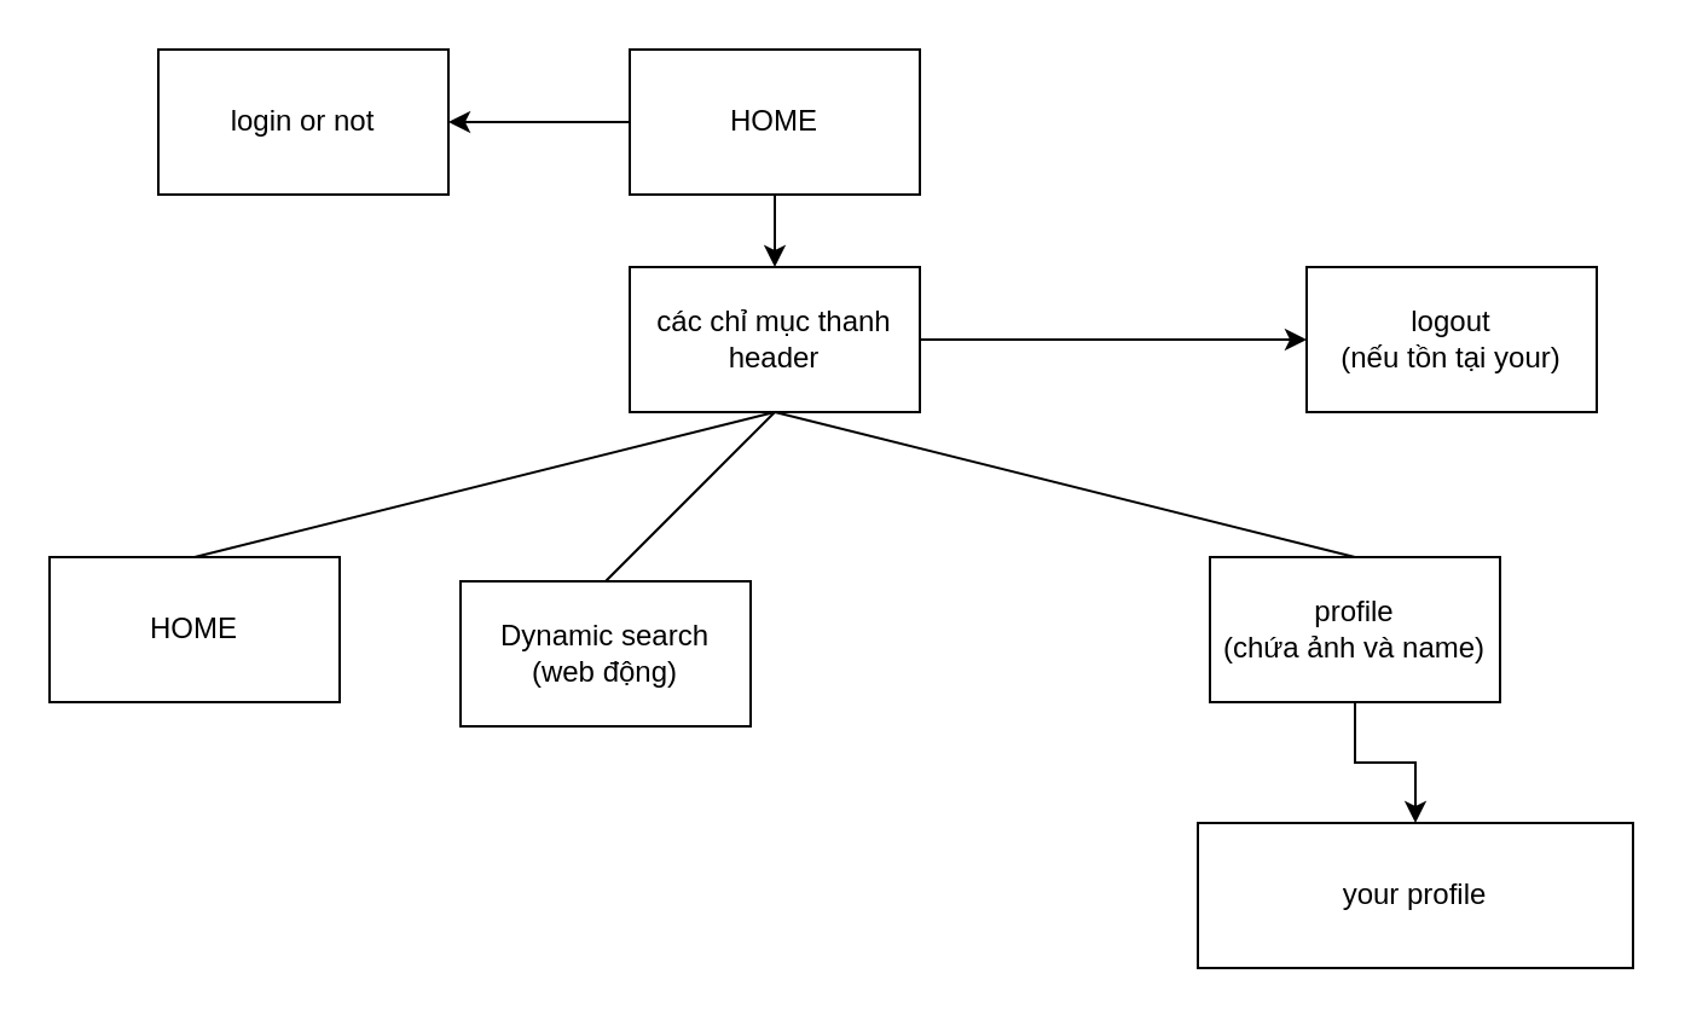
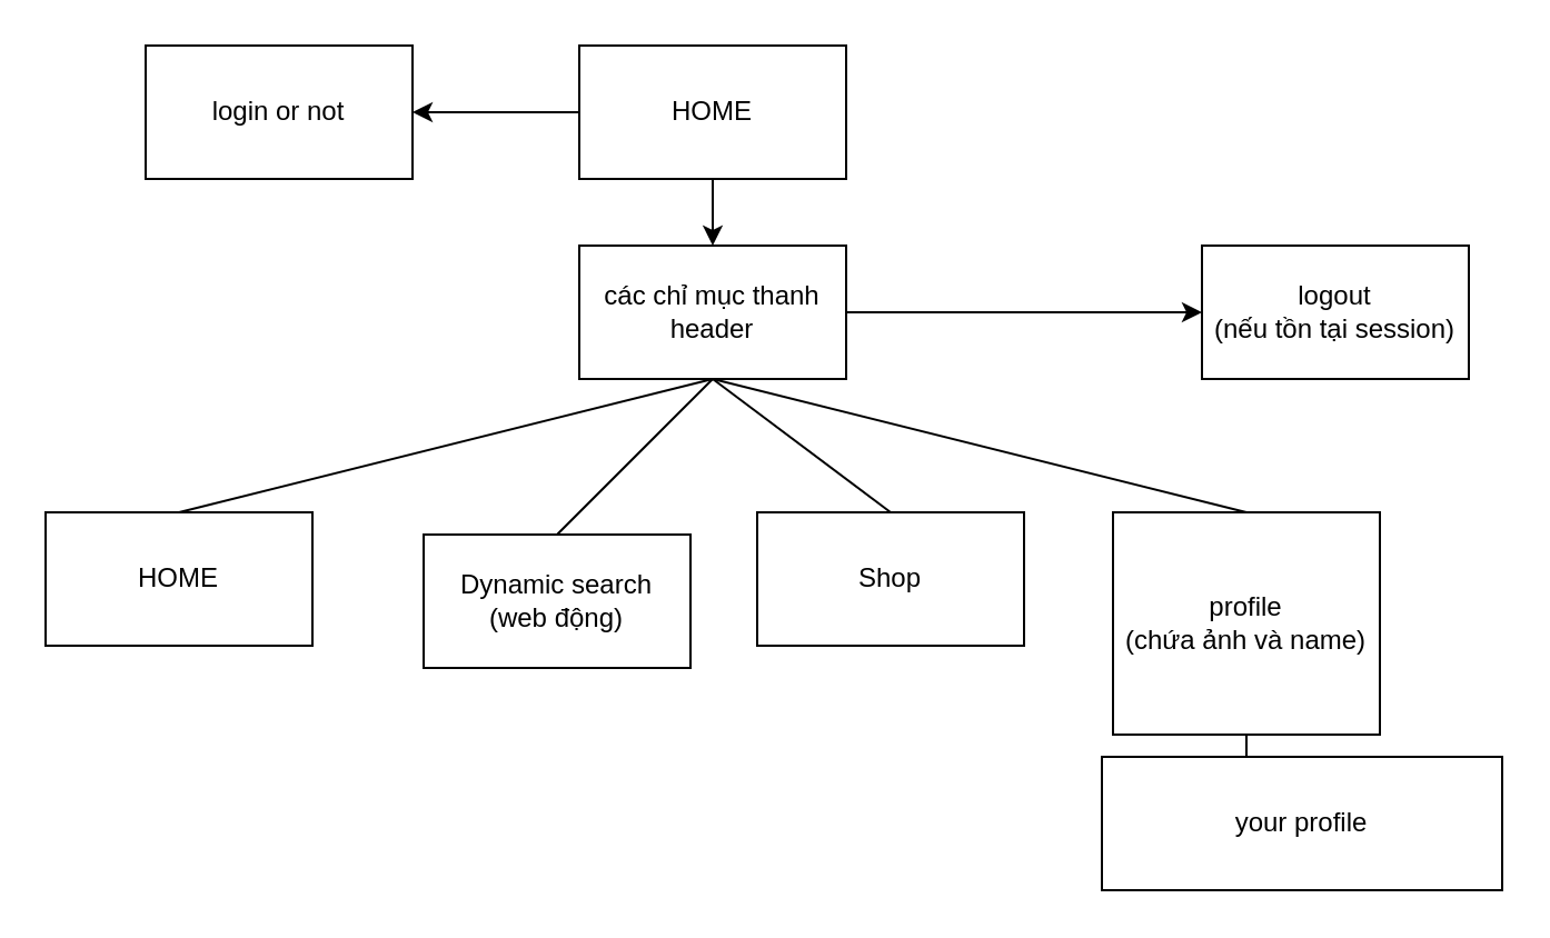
- <mxCell id="18" value="logout&lt;br&gt;(nếu tồn tại your)" style="rounded=0;whiteSpace=wrap;html=1;" vertex="1" parent="1"><mxGeometry x="540" y="110" width="120" height="60" as="geometry" /></mxCell>
+ <mxCell id="18" value="logout&lt;br&gt;(nếu tồn tại session)" style="rounded=0;whiteSpace=wrap;html=1;" vertex="1" parent="1"><mxGeometry x="540" y="110" width="120" height="60" as="geometry" /></mxCell>
+ <mxCell id="13" value="" style="endArrow=none;html=1;exitX=0.5;exitY=0;exitDx=0;exitDy=0;entryX=0.5;entryY=1;entryDx=0;entryDy=0;" edge="1" parent="1" source="10" target="7"><mxGeometry width="50" height="50" relative="1" as="geometry"><mxPoint x="410" y="310" as="sourcePoint" /><mxPoint x="460" y="260" as="targetPoint" /></mxGeometry></mxCell>
+ <mxCell id="10" value="Shop" style="rounded=0;whiteSpace=wrap;html=1;" vertex="1" parent="1"><mxGeometry x="340" y="230" width="120" height="60" as="geometry" /></mxCell>
- <mxCell id="15" value="profile&lt;br&gt;(chứa ảnh và name)" style="rounded=0;whiteSpace=wrap;html=1;" vertex="1" parent="1"><mxGeometry x="500" y="230" width="120" height="60" as="geometry" /></mxCell>
+ <mxCell id="15" value="profile&lt;br&gt;(chứa ảnh và name)" style="rounded=0;whiteSpace=wrap;html=1;" vertex="1" parent="1"><mxGeometry x="500" y="230" width="120" height="100" as="geometry" /></mxCell>
